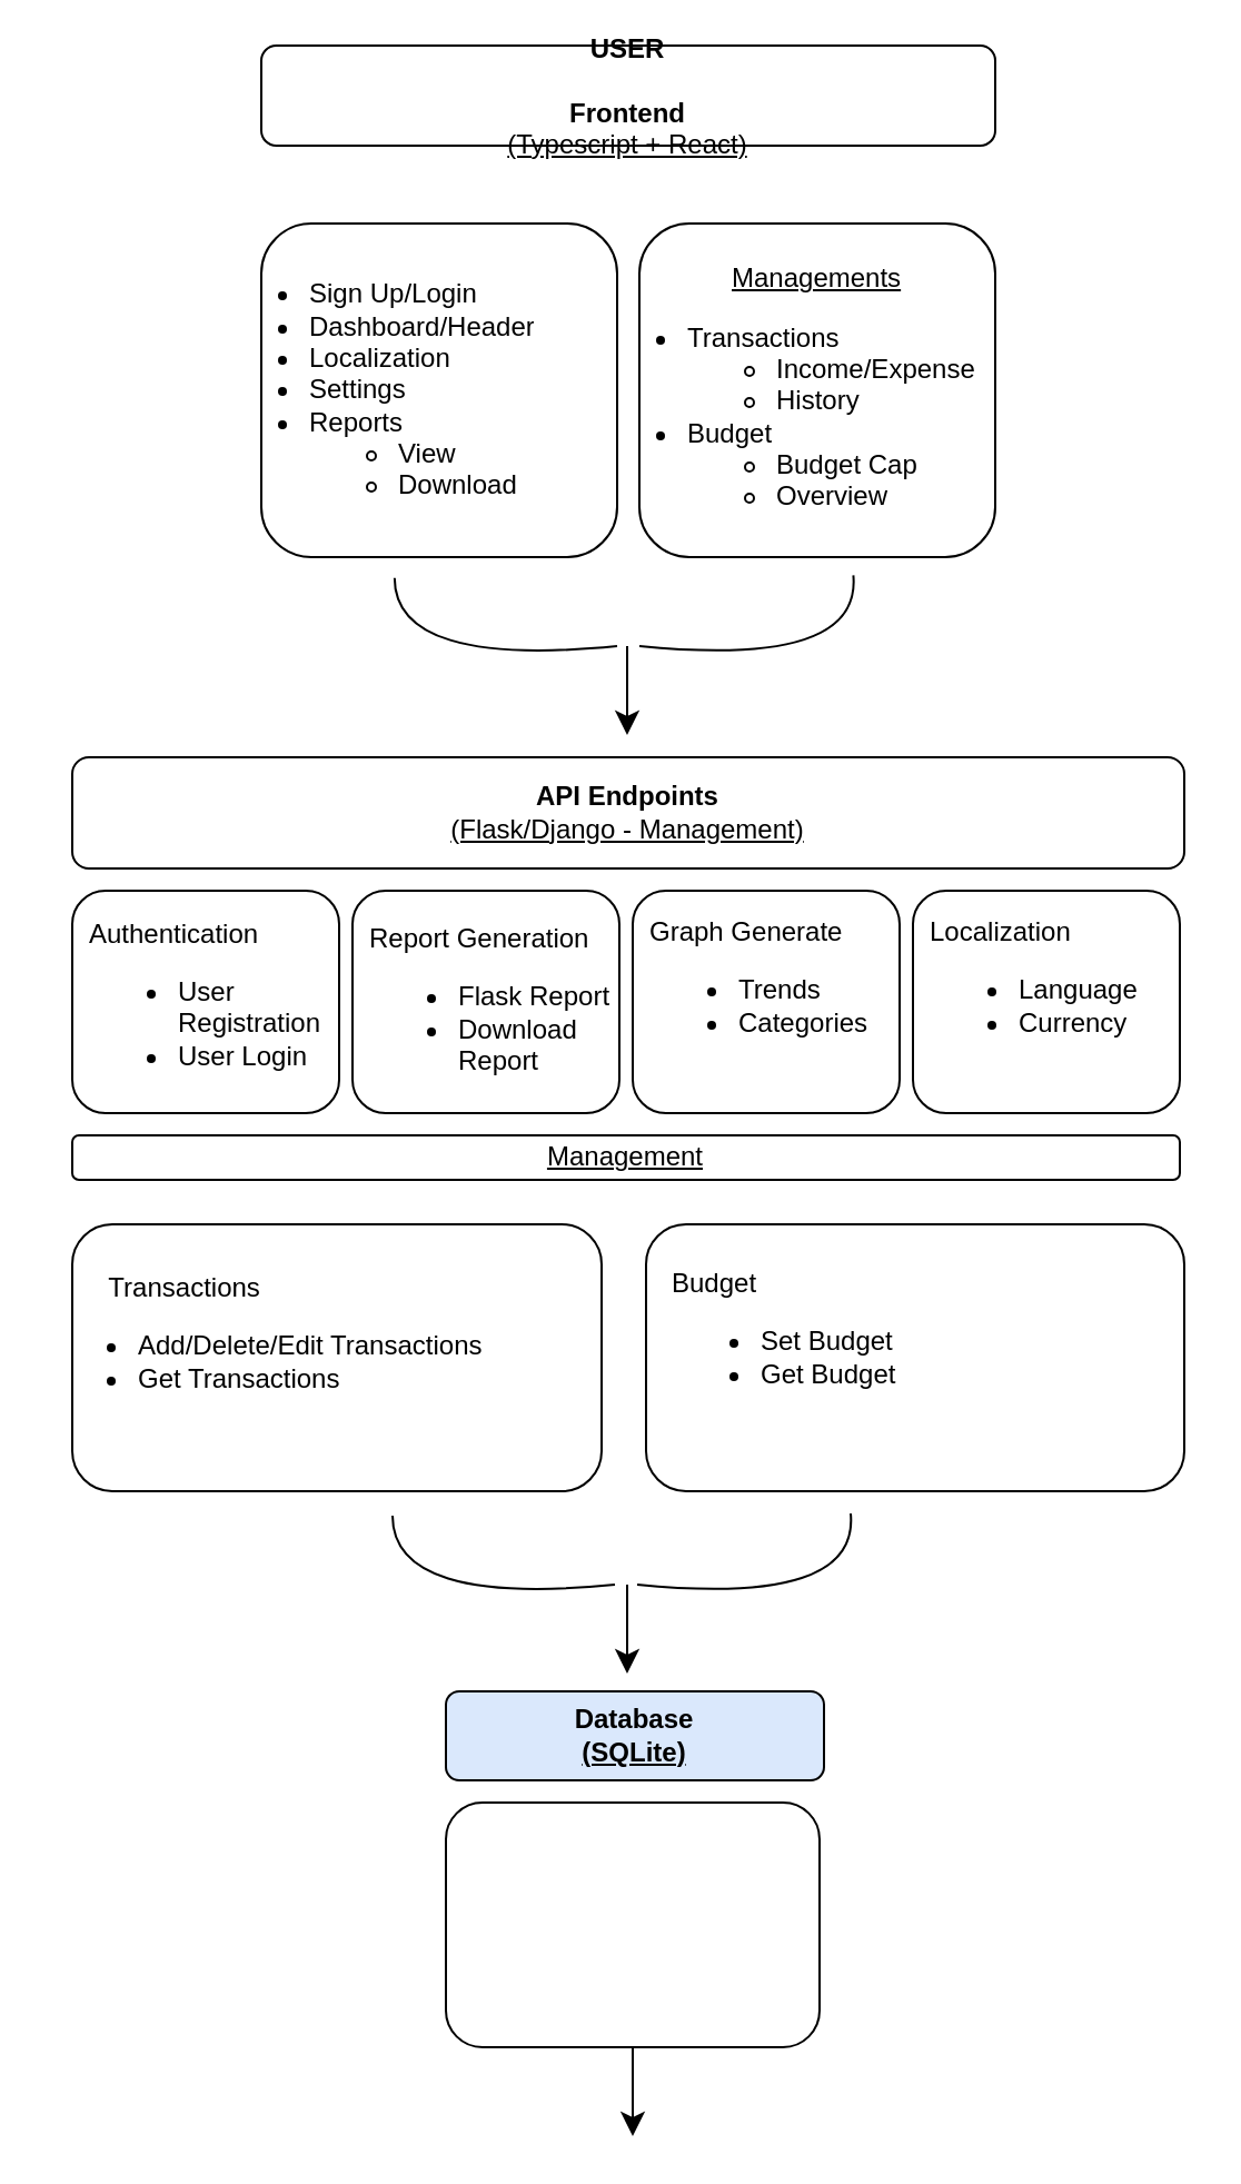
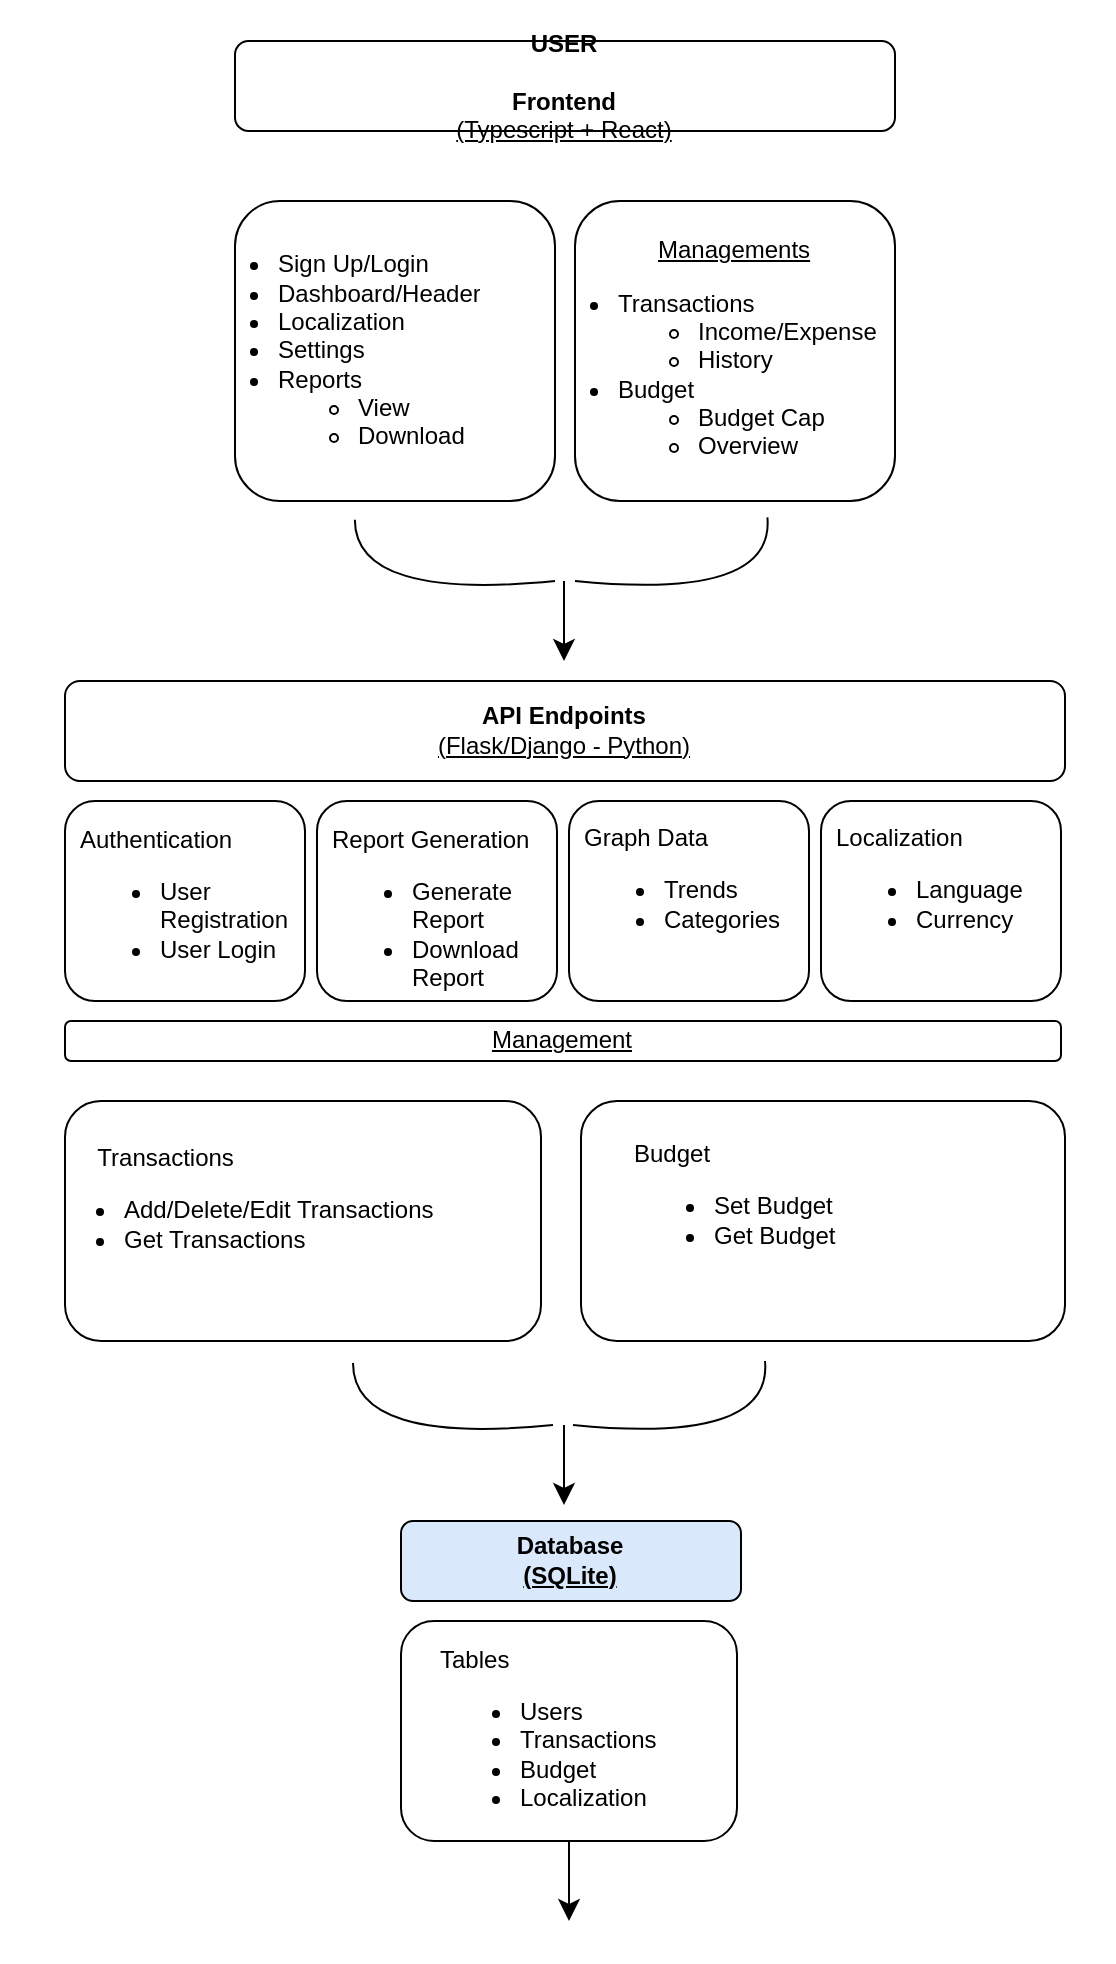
- <mxCell id="11" value="&lt;b&gt;API Endpoints&lt;/b&gt;&lt;div&gt;&lt;u&gt;(Flask/Django - Management)&lt;br&gt;&lt;/u&gt;&lt;/div&gt;" style="rounded=1;whiteSpace=wrap;html=1;fontSize=12;glass=0;strokeWidth=1;shadow=0;" vertex="1" parent="1"><mxGeometry x="32" y="340" width="500" height="50" as="geometry" /></mxCell>
+ <mxCell id="11" value="&lt;b&gt;API Endpoints&lt;/b&gt;&lt;div&gt;&lt;u&gt;(Flask/Django - Python)&lt;br&gt;&lt;/u&gt;&lt;/div&gt;" style="rounded=1;whiteSpace=wrap;html=1;fontSize=12;glass=0;strokeWidth=1;shadow=0;" vertex="1" parent="1"><mxGeometry x="32" y="340" width="500" height="50" as="geometry" /></mxCell>
- <mxCell id="17" value="&lt;div&gt;Graph Generate&lt;/div&gt;&lt;ul&gt;&lt;li&gt;Trends&lt;/li&gt;&lt;li&gt;Categories&lt;/li&gt;&lt;/ul&gt;" style="text;strokeColor=none;fillColor=none;html=1;whiteSpace=wrap;verticalAlign=middle;overflow=hidden;" vertex="1" parent="1"><mxGeometry x="290" y="405" width="120" height="80" as="geometry" /></mxCell>
+ <mxCell id="17" value="&lt;div&gt;Graph Data&lt;/div&gt;&lt;ul&gt;&lt;li&gt;Trends&lt;/li&gt;&lt;li&gt;Categories&lt;/li&gt;&lt;/ul&gt;" style="text;strokeColor=none;fillColor=none;html=1;whiteSpace=wrap;verticalAlign=middle;overflow=hidden;" vertex="1" parent="1"><mxGeometry x="290" y="405" width="120" height="80" as="geometry" /></mxCell>
- <mxCell id="15" value="&lt;div&gt;Report Generation&lt;/div&gt;&lt;ul&gt;&lt;li&gt;Flask Report&lt;/li&gt;&lt;li&gt;Download Report&lt;/li&gt;&lt;/ul&gt;" style="text;strokeColor=none;fillColor=none;html=1;whiteSpace=wrap;verticalAlign=middle;overflow=hidden;" vertex="1" parent="1"><mxGeometry x="164" y="410" width="128" height="90" as="geometry" /></mxCell>
+ <mxCell id="15" value="&lt;div&gt;Report Generation&lt;/div&gt;&lt;ul&gt;&lt;li&gt;Generate Report&lt;/li&gt;&lt;li&gt;Download Report&lt;/li&gt;&lt;/ul&gt;" style="text;strokeColor=none;fillColor=none;html=1;whiteSpace=wrap;verticalAlign=middle;overflow=hidden;" vertex="1" parent="1"><mxGeometry x="164" y="410" width="128" height="90" as="geometry" /></mxCell>
- <mxCell id="24" value="&lt;div&gt;Budget&lt;/div&gt;&lt;ul&gt;&lt;li&gt;Set Budget&lt;/li&gt;&lt;li&gt;Get Budget&lt;/li&gt;&lt;/ul&gt;" style="text;strokeColor=none;fillColor=none;html=1;whiteSpace=wrap;verticalAlign=middle;overflow=hidden;" vertex="1" parent="1"><mxGeometry x="300" y="555" width="180" height="95" as="geometry" /></mxCell>
+ <mxCell id="24" value="&lt;div&gt;Budget&lt;/div&gt;&lt;ul&gt;&lt;li&gt;Set Budget&lt;/li&gt;&lt;li&gt;Get Budget&lt;/li&gt;&lt;/ul&gt;" style="text;strokeColor=none;fillColor=none;html=1;whiteSpace=wrap;verticalAlign=middle;overflow=hidden;" vertex="1" parent="1"><mxGeometry x="315" y="555" width="180" height="95" as="geometry" /></mxCell>
+ <mxCell id="31" value="&lt;div&gt;Tables&lt;/div&gt;&lt;ul&gt;&lt;li&gt;Users&lt;/li&gt;&lt;li&gt;Transactions&lt;/li&gt;&lt;li&gt;Budget&lt;/li&gt;&lt;li&gt;Localization&lt;/li&gt;&lt;/ul&gt;" style="text;strokeColor=none;fillColor=none;html=1;whiteSpace=wrap;verticalAlign=middle;overflow=hidden;" vertex="1" parent="1"><mxGeometry x="218" y="820" width="148" height="90" as="geometry" /></mxCell>
